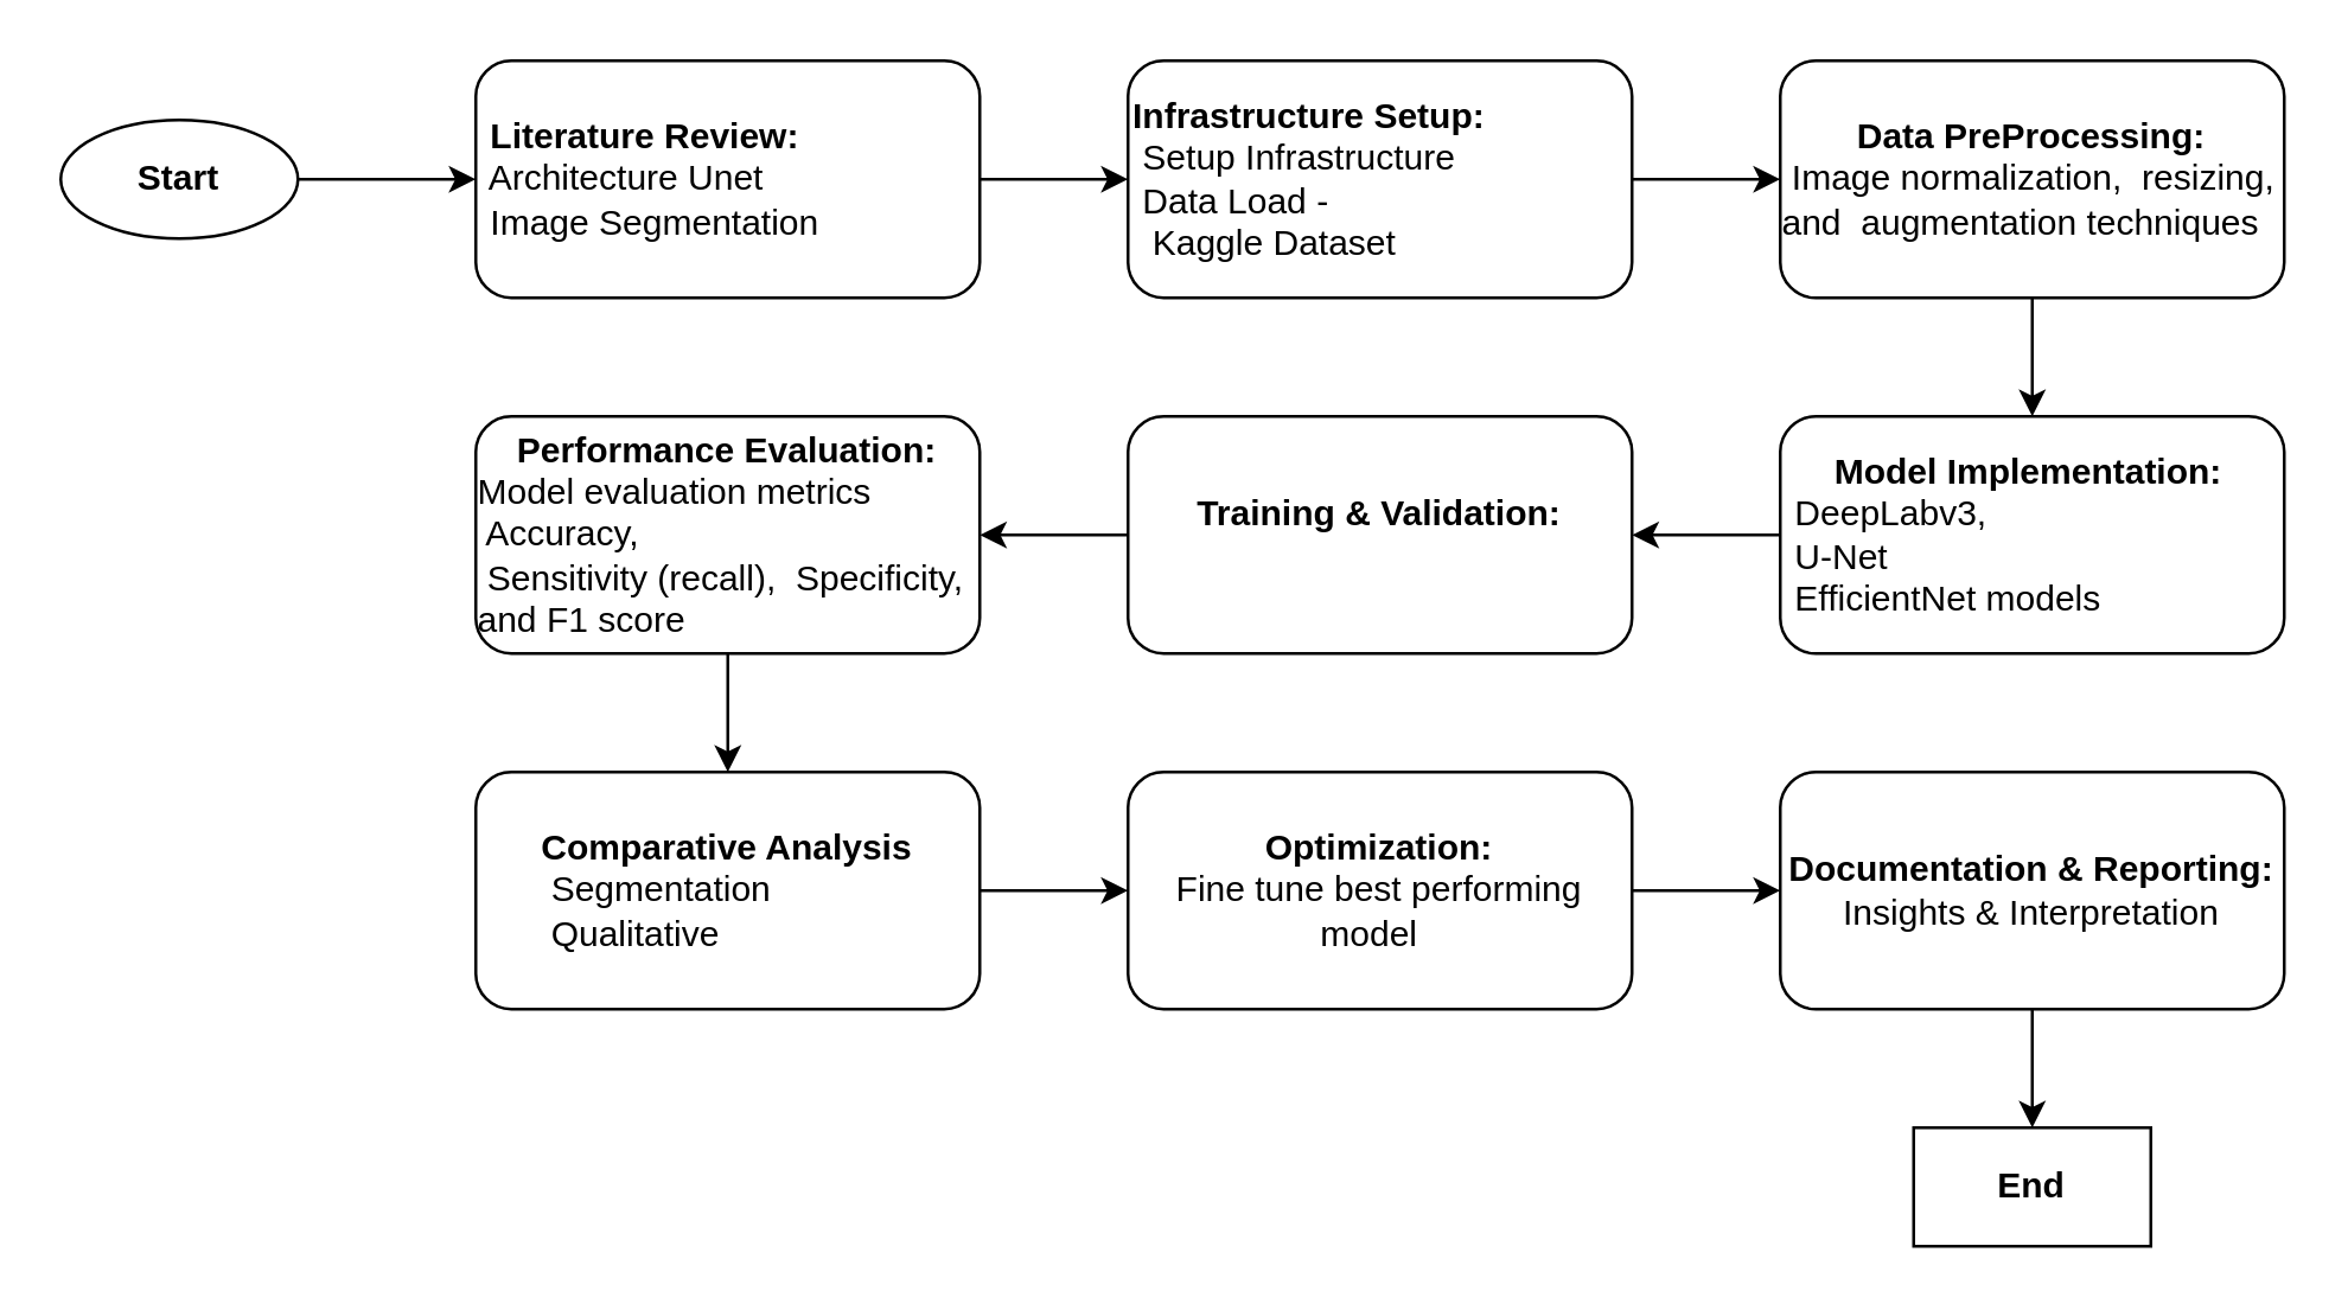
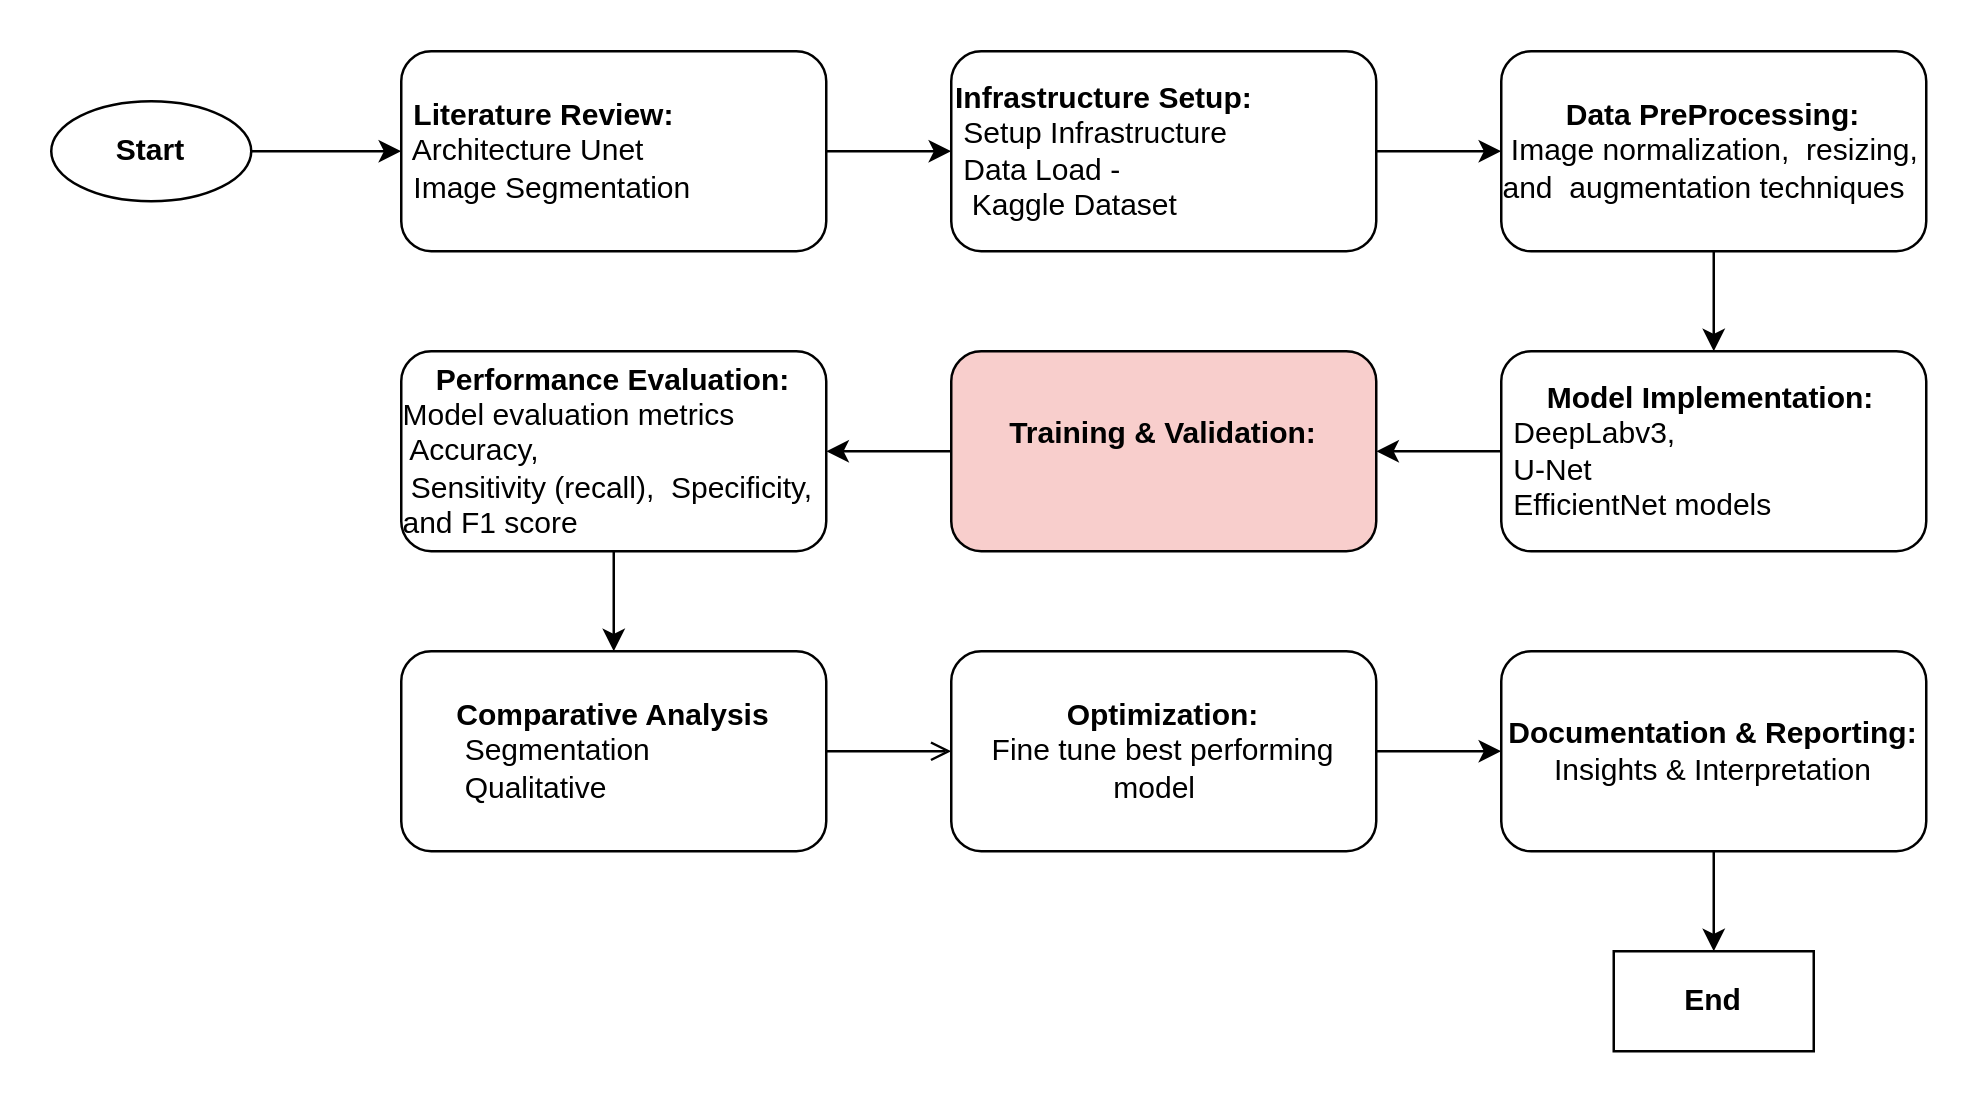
- <mxCell id="13" value="&lt;div&gt;&lt;b&gt;Training &amp;amp; Validation:&lt;/b&gt;&lt;/div&gt;&lt;div&gt;&lt;br&gt;&lt;/div&gt;" style="rounded=1;whiteSpace=wrap;html=1;align=center;" vertex="1" parent="1"><mxGeometry x="380" y="140" width="170" height="80" as="geometry" /></mxCell>
+ <mxCell id="13" value="&lt;div&gt;&lt;b&gt;Training &amp;amp; Validation:&lt;/b&gt;&lt;/div&gt;&lt;div&gt;&lt;br&gt;&lt;/div&gt;" style="rounded=1;whiteSpace=wrap;html=1;align=center;fillColor=#f8cecc;" vertex="1" parent="1"><mxGeometry x="380" y="140" width="170" height="80" as="geometry" /></mxCell>
- <mxCell id="16" style="edgeStyle=orthogonalEdgeStyle;rounded=0;orthogonalLoop=1;jettySize=auto;html=1;entryX=0;entryY=0.5;entryDx=0;entryDy=0;fontSize=12;" edge="1" parent="1" source="17" target="19"><mxGeometry relative="1" as="geometry" /></mxCell>
+ <mxCell id="16" style="edgeStyle=orthogonalEdgeStyle;rounded=0;orthogonalLoop=1;jettySize=auto;html=1;entryX=0;entryY=0.5;entryDx=0;entryDy=0;fontSize=12;endArrow=open;" edge="1" parent="1" source="17" target="19"><mxGeometry relative="1" as="geometry" /></mxCell>
